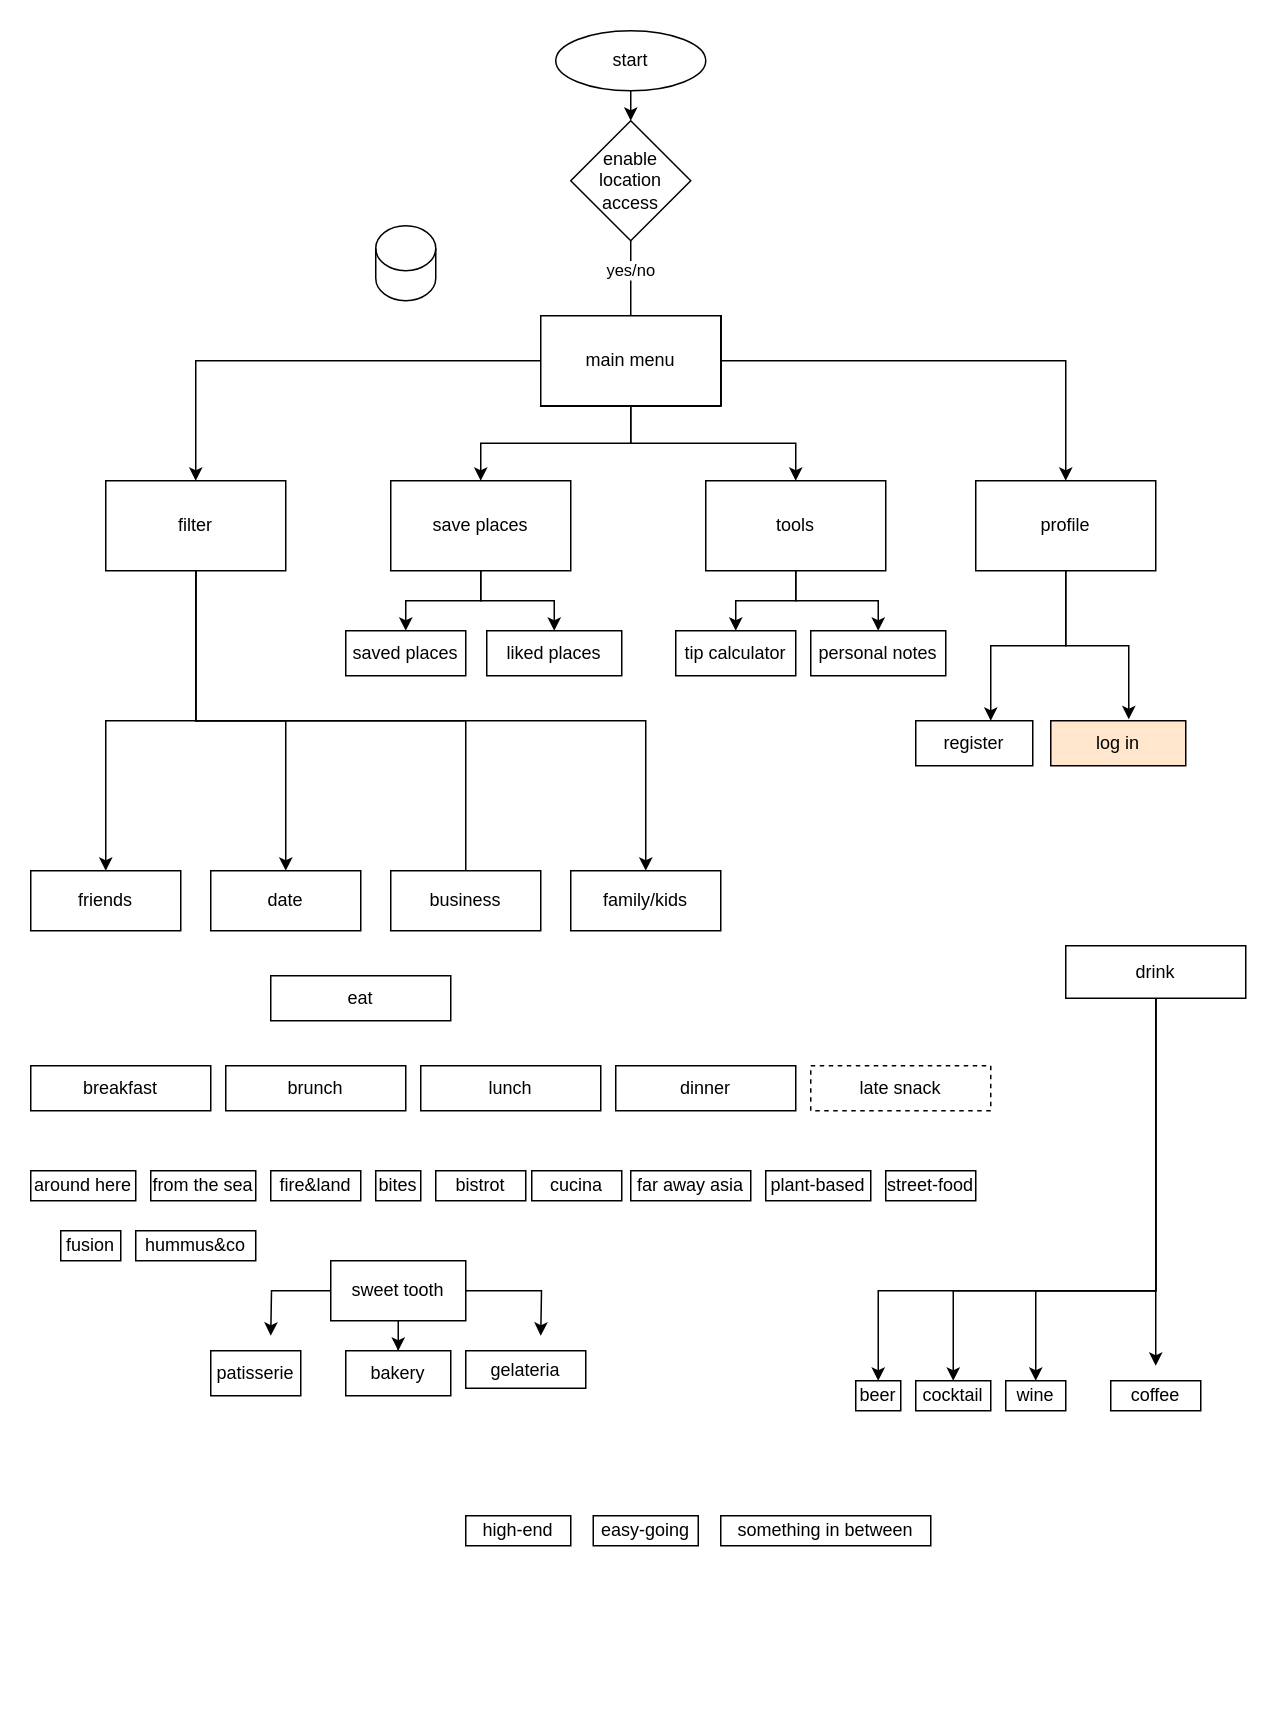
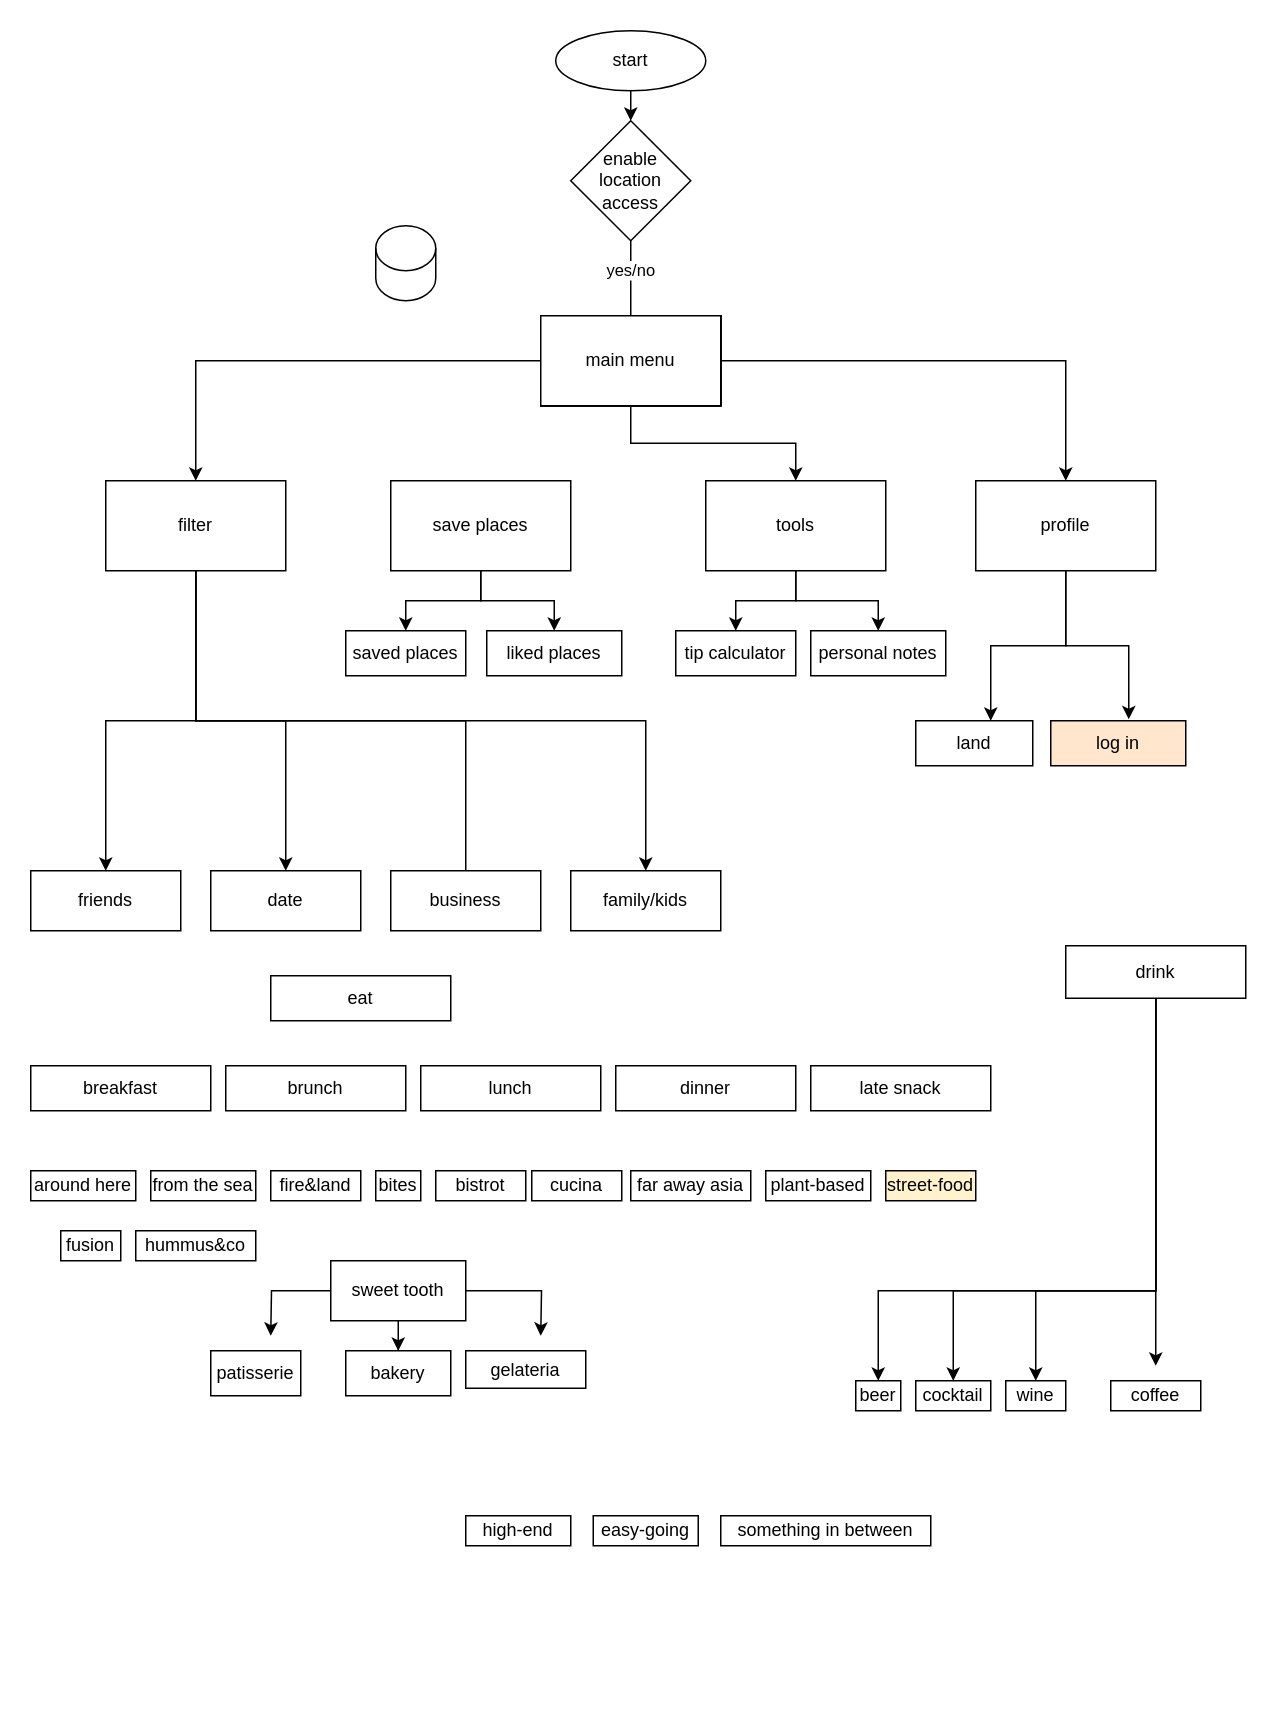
- <mxCell id="11" style="edgeStyle=orthogonalEdgeStyle;rounded=0;orthogonalLoop=1;jettySize=auto;html=1;entryX=0.5;entryY=0;entryDx=0;entryDy=0;" edge="1" parent="1" source="14" target="22"><mxGeometry relative="1" as="geometry" /></mxCell>
- <mxCell id="80" value="register" style="rounded=0;whiteSpace=wrap;html=1;" vertex="1" parent="1"><mxGeometry x="610" y="480" width="78" height="30" as="geometry" /></mxCell>
+ <mxCell id="80" value="land" style="rounded=0;whiteSpace=wrap;html=1;" vertex="1" parent="1"><mxGeometry x="610" y="480" width="78" height="30" as="geometry" /></mxCell>
- <mxCell id="38" value="late snack" style="rounded=0;whiteSpace=wrap;html=1;dashed=1;" vertex="1" parent="1"><mxGeometry x="540" y="710" width="120" height="30" as="geometry" /></mxCell>
+ <mxCell id="38" value="late snack" style="rounded=0;whiteSpace=wrap;html=1;" vertex="1" parent="1"><mxGeometry x="540" y="710" width="120" height="30" as="geometry" /></mxCell>
- <mxCell id="53" value="street-food" style="rounded=0;whiteSpace=wrap;html=1;" vertex="1" parent="1"><mxGeometry x="590" y="780" width="60" height="20" as="geometry" /></mxCell>
+ <mxCell id="53" value="street-food" style="rounded=0;whiteSpace=wrap;html=1;fillColor=#fff2cc;" vertex="1" parent="1"><mxGeometry x="590" y="780" width="60" height="20" as="geometry" /></mxCell>
